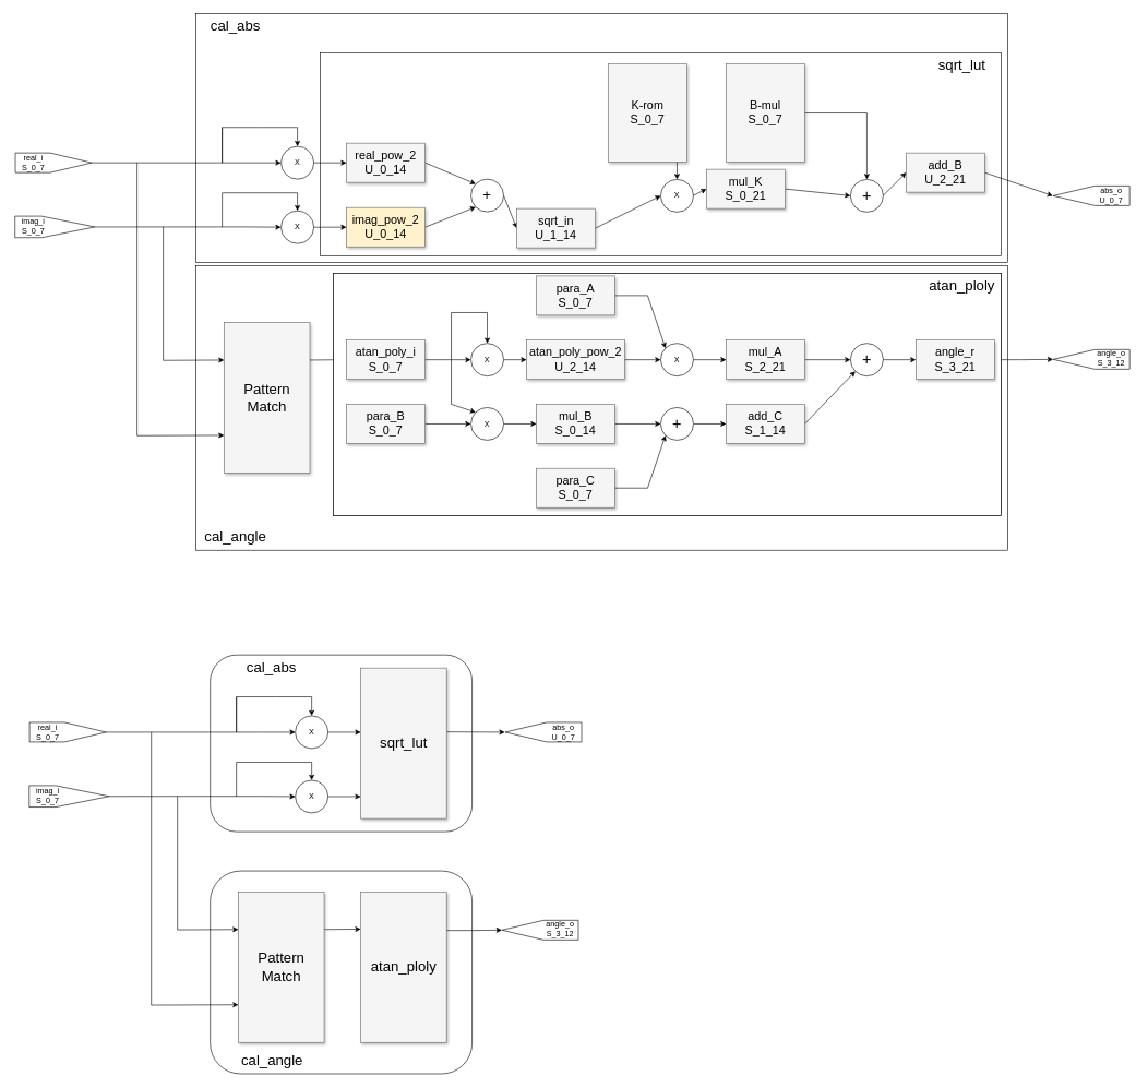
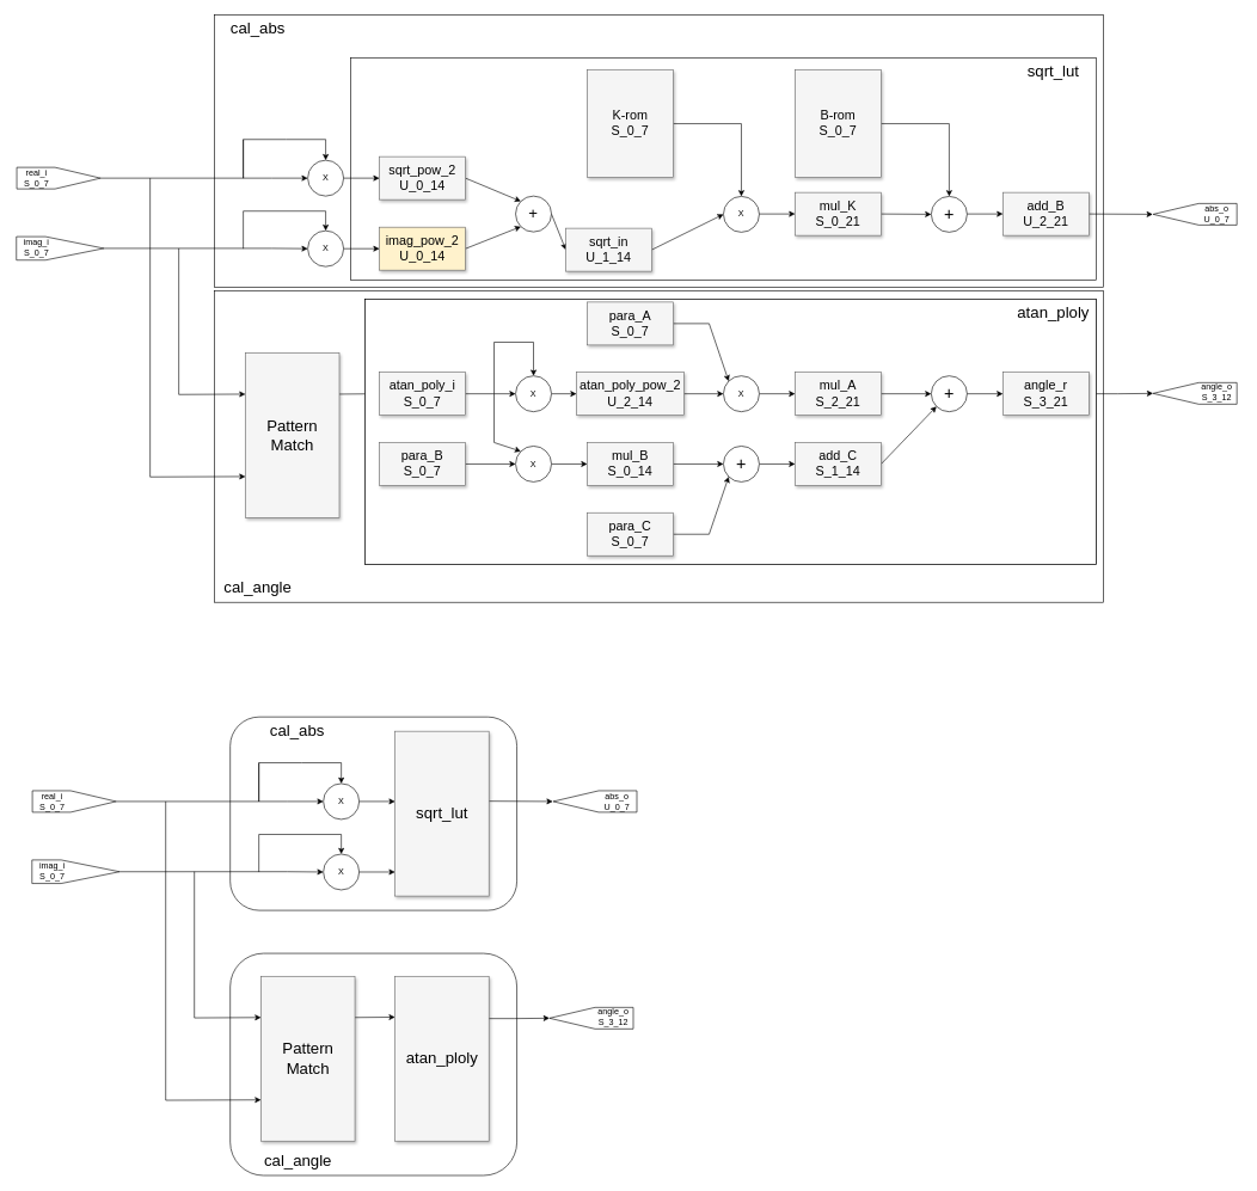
- <mxCell id="7" value="K-rom&lt;br&gt;S_0_7" style="whiteSpace=wrap;html=1;shadow=1;fontSize=18;fillColor=#f5f5f5;strokeColor=#666666;" parent="1" vertex="1"><mxGeometry x="929" y="97" width="120" height="150" as="geometry" /></mxCell>
+ <mxCell id="7" value="K-rom&lt;br&gt;S_0_7" style="whiteSpace=wrap;html=1;shadow=1;fontSize=18;fillColor=#f5f5f5;strokeColor=#666666;" parent="1" vertex="1"><mxGeometry x="819" y="97" width="120" height="150" as="geometry" /></mxCell>
- <mxCell id="30" value="B-mul&lt;br&gt;S_0_7" style="whiteSpace=wrap;html=1;shadow=1;fontSize=18;fillColor=#f5f5f5;strokeColor=#666666;" parent="1" vertex="1"><mxGeometry x="1109" y="97" width="120" height="150" as="geometry" /></mxCell>
+ <mxCell id="30" value="B-rom&lt;br&gt;S_0_7" style="whiteSpace=wrap;html=1;shadow=1;fontSize=18;fillColor=#f5f5f5;strokeColor=#666666;" parent="1" vertex="1"><mxGeometry x="1109" y="97" width="120" height="150" as="geometry" /></mxCell>
- <mxCell id="9" value="real_pow_2&lt;br&gt;U_0_14" style="whiteSpace=wrap;html=1;shadow=1;fontSize=18;fillColor=#f5f5f5;strokeColor=#666666;" parent="1" vertex="1"><mxGeometry x="529" y="218" width="120" height="60" as="geometry" /></mxCell>
+ <mxCell id="9" value="sqrt_pow_2&lt;br&gt;U_0_14" style="whiteSpace=wrap;html=1;shadow=1;fontSize=18;fillColor=#f5f5f5;strokeColor=#666666;" parent="1" vertex="1"><mxGeometry x="529" y="218" width="120" height="60" as="geometry" /></mxCell>
- <mxCell id="37" value="add_B&lt;br&gt;U_2_21" style="whiteSpace=wrap;html=1;shadow=1;fontSize=18;fillColor=#f5f5f5;strokeColor=#666666;" parent="1" vertex="1"><mxGeometry x="1384" y="233" width="120" height="60" as="geometry" /></mxCell>
+ <mxCell id="37" value="add_B&lt;br&gt;U_2_21" style="whiteSpace=wrap;html=1;shadow=1;fontSize=18;fillColor=#f5f5f5;strokeColor=#666666;" parent="1" vertex="1"><mxGeometry x="1399" y="268" width="120" height="60" as="geometry" /></mxCell>
- <mxCell id="33" value="mul_K&lt;br&gt;S_0_21" style="whiteSpace=wrap;html=1;shadow=1;fontSize=18;fillColor=#f5f5f5;strokeColor=#666666;" parent="1" vertex="1"><mxGeometry x="1079" y="258" width="120" height="60" as="geometry" /></mxCell>
+ <mxCell id="33" value="mul_K&lt;br&gt;S_0_21" style="whiteSpace=wrap;html=1;shadow=1;fontSize=18;fillColor=#f5f5f5;strokeColor=#666666;" parent="1" vertex="1"><mxGeometry x="1109" y="268" width="120" height="60" as="geometry" /></mxCell>
